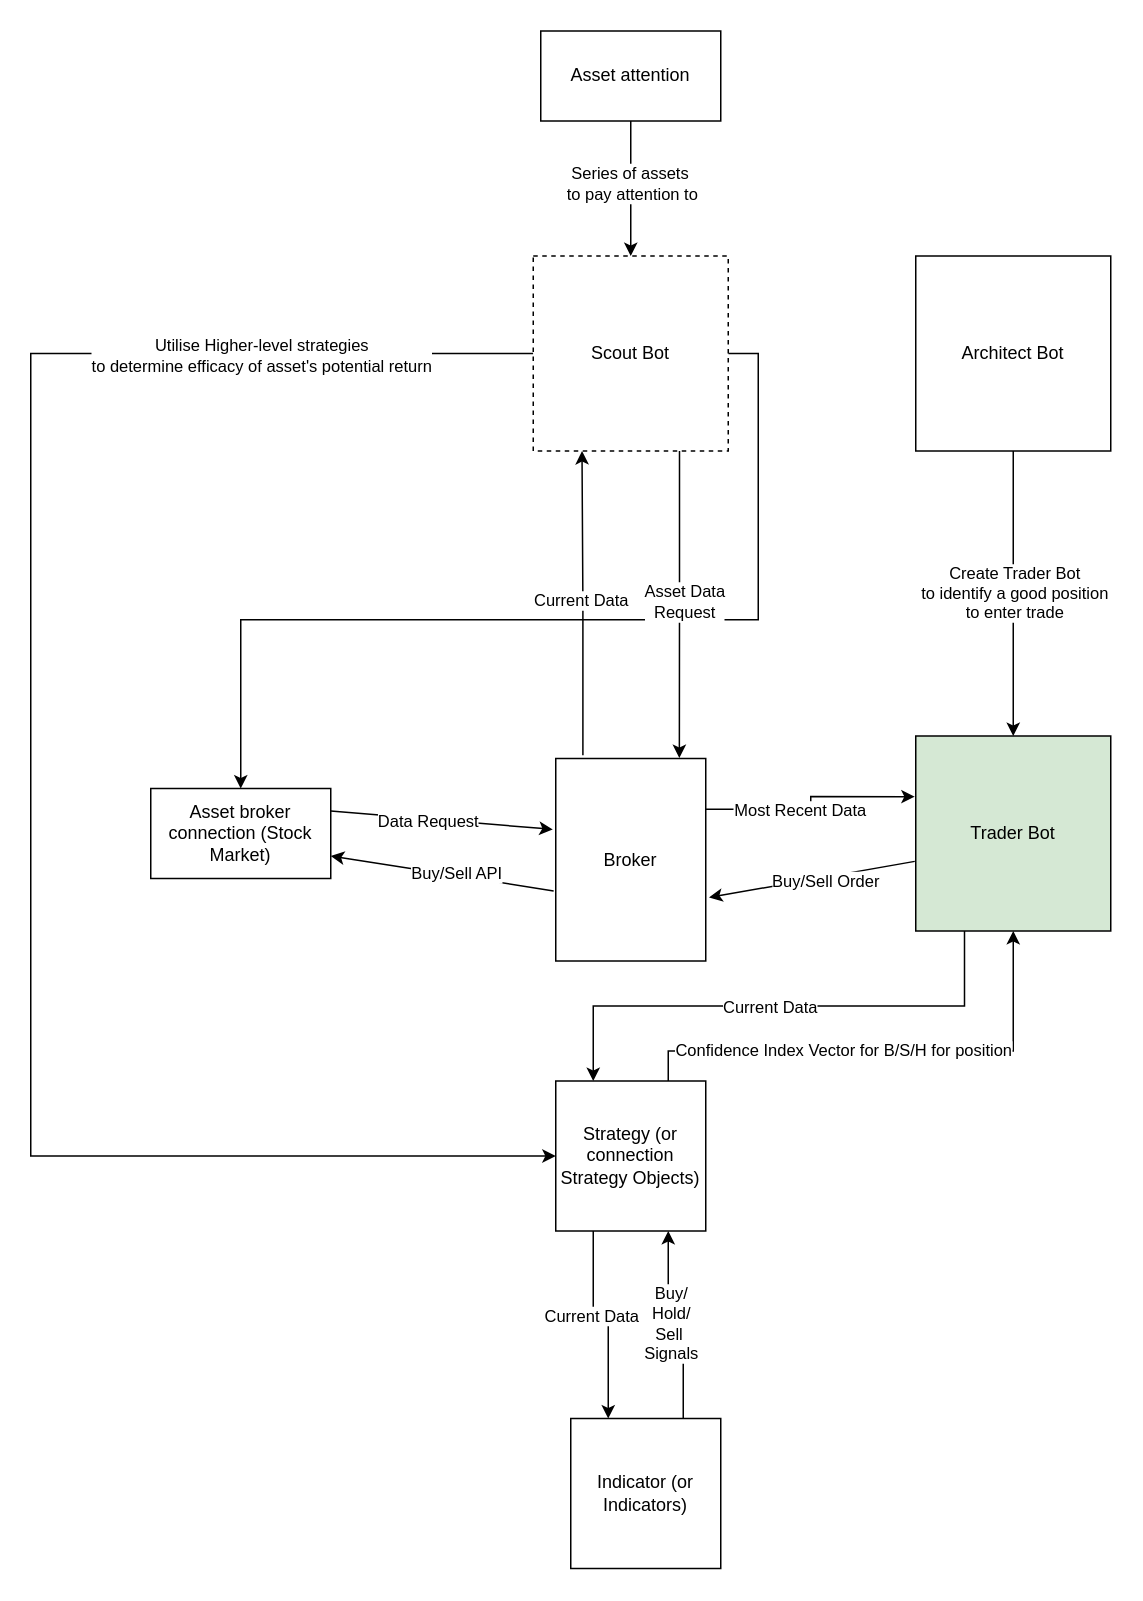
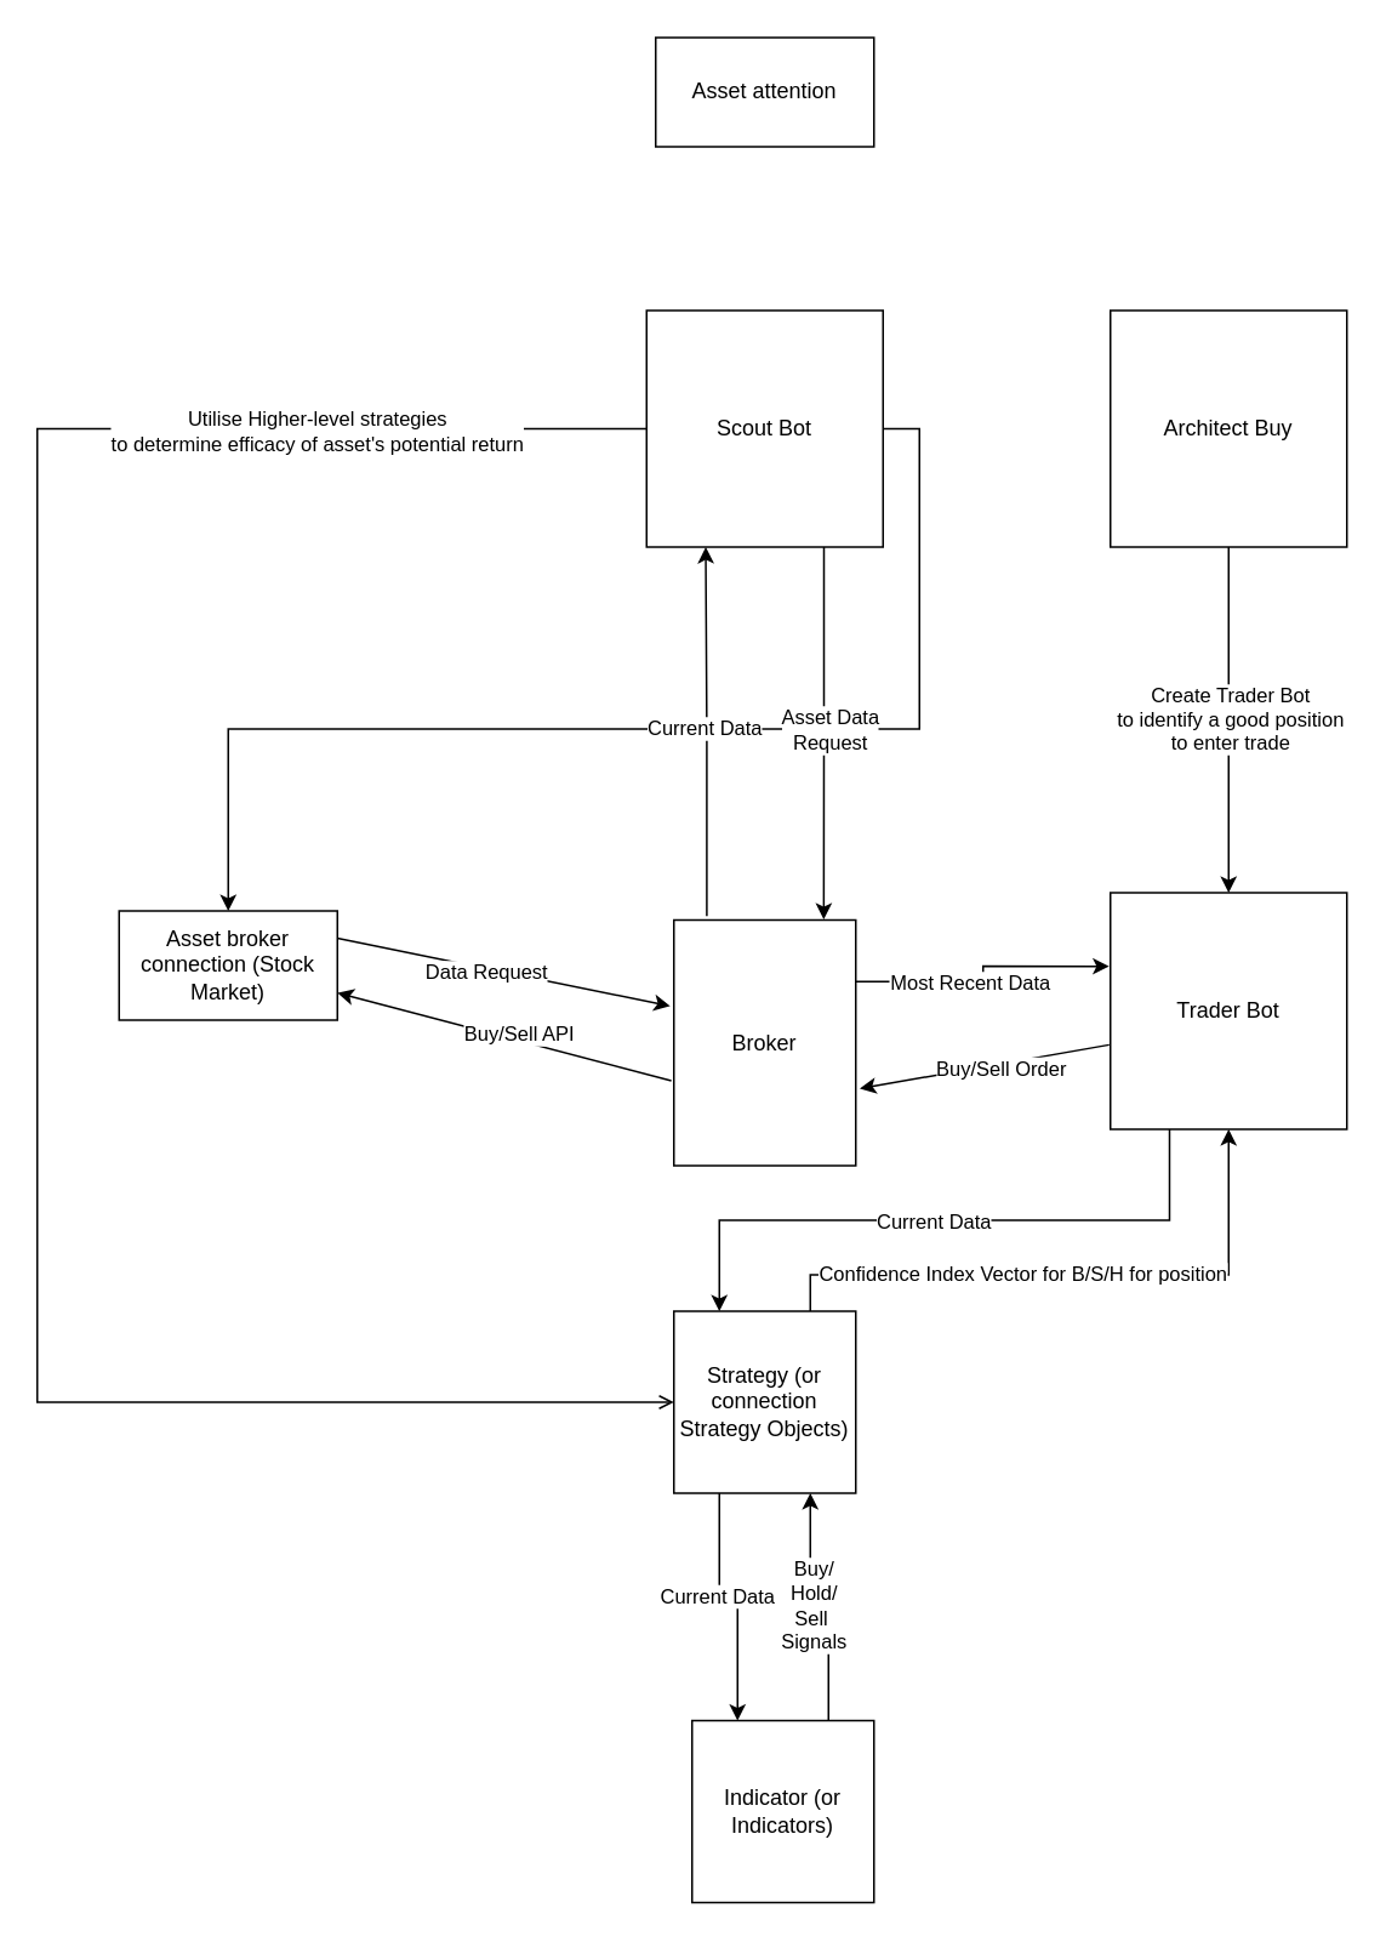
- <mxCell id="31" value="" style="endArrow=classic;html=1;rounded=0;exitX=0.5;exitY=1;exitDx=0;exitDy=0;entryX=0.5;entryY=0;entryDx=0;entryDy=0;" edge="1" parent="1" source="30" target="26"><mxGeometry width="50" height="50" relative="1" as="geometry"><mxPoint x="45" as="sourcePoint" y="320" /><mxPoint x="95" y="270" as="targetPoint" /></mxGeometry></mxCell>
- <mxCell id="32" value="Series of assets&amp;nbsp;&lt;div&gt;to pay attention to&lt;/div&gt;" style="edgeLabel;html=1;align=center;verticalAlign=middle;resizable=0;points=[];" vertex="1" connectable="0" parent="31"><mxGeometry x="-0.082" relative="1" as="geometry"><mxPoint as="offset" /></mxGeometry></mxCell>
- <mxCell id="26" value="Scout Bot" style="whiteSpace=wrap;html=1;aspect=fixed;dashed=1;" vertex="1" parent="1"><mxGeometry x="355" y="170" width="130" height="130" as="geometry" /></mxCell>
+ <mxCell id="26" value="Scout Bot" style="whiteSpace=wrap;html=1;aspect=fixed;" vertex="1" parent="1"><mxGeometry x="355" y="170" width="130" height="130" as="geometry" /></mxCell>
- <mxCell id="29" value="Architect Bot" style="whiteSpace=wrap;html=1;aspect=fixed;" vertex="1" parent="1"><mxGeometry x="610" y="170" width="130" height="130" as="geometry" /></mxCell>
+ <mxCell id="29" value="Architect Buy" style="whiteSpace=wrap;html=1;aspect=fixed;" vertex="1" parent="1"><mxGeometry x="610" y="170" width="130" height="130" as="geometry" /></mxCell>
- <mxCell id="6" value="Asset broker connection (Stock Market)" style="rounded=0;whiteSpace=wrap;html=1;" vertex="1" parent="1"><mxGeometry x="100" y="525" width="120" height="60" as="geometry" /></mxCell>
+ <mxCell id="6" value="Asset broker connection (Stock Market)" style="rounded=0;whiteSpace=wrap;html=1;" vertex="1" parent="1"><mxGeometry x="65" y="500" width="120" height="60" as="geometry" /></mxCell>
- <mxCell id="4" value="Trader Bot" style="whiteSpace=wrap;html=1;aspect=fixed;fillColor=#d5e8d4;" vertex="1" parent="1"><mxGeometry x="610" y="490" width="130" height="130" as="geometry" /></mxCell>
+ <mxCell id="4" value="Trader Bot" style="whiteSpace=wrap;html=1;aspect=fixed;" vertex="1" parent="1"><mxGeometry x="610" y="490" width="130" height="130" as="geometry" /></mxCell>
- <mxCell id="24" style="edgeStyle=orthogonalEdgeStyle;rounded=0;orthogonalLoop=1;jettySize=auto;html=1;exitX=0;exitY=0.5;exitDx=0;exitDy=0;entryX=0;entryY=0.5;entryDx=0;entryDy=0;" edge="1" parent="1" source="26" target="19"><mxGeometry relative="1" as="geometry"><Array as="points"><mxPoint x="20" y="235" /><mxPoint x="20" y="770" /></Array></mxGeometry></mxCell>
+ <mxCell id="24" style="edgeStyle=orthogonalEdgeStyle;rounded=0;orthogonalLoop=1;jettySize=auto;html=1;exitX=0;exitY=0.5;exitDx=0;exitDy=0;entryX=0;entryY=0.5;entryDx=0;entryDy=0;endArrow=open;" edge="1" parent="1" source="26" target="19"><mxGeometry relative="1" as="geometry"><Array as="points"><mxPoint x="20" y="235" /><mxPoint x="20" y="770" /></Array></mxGeometry></mxCell>
